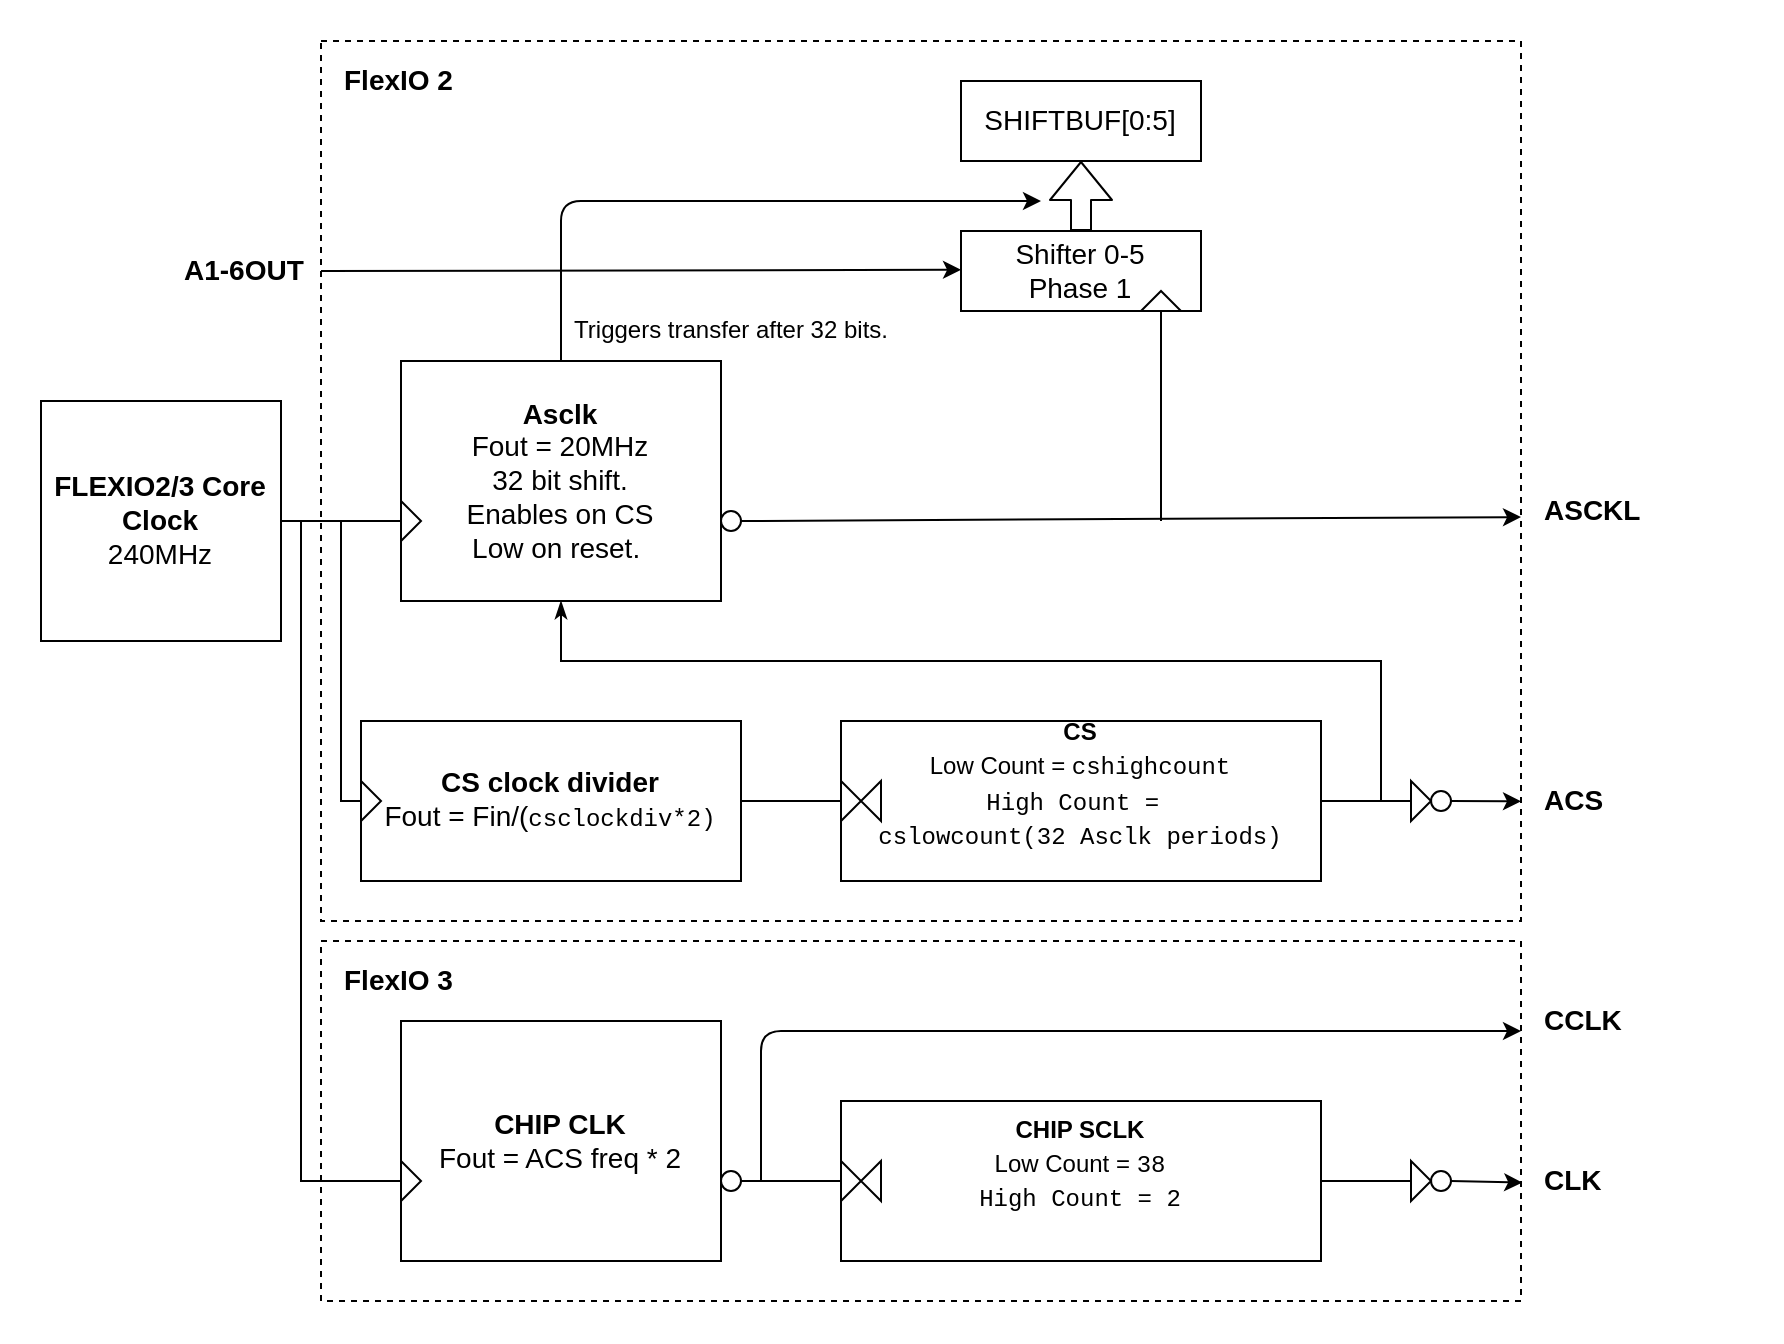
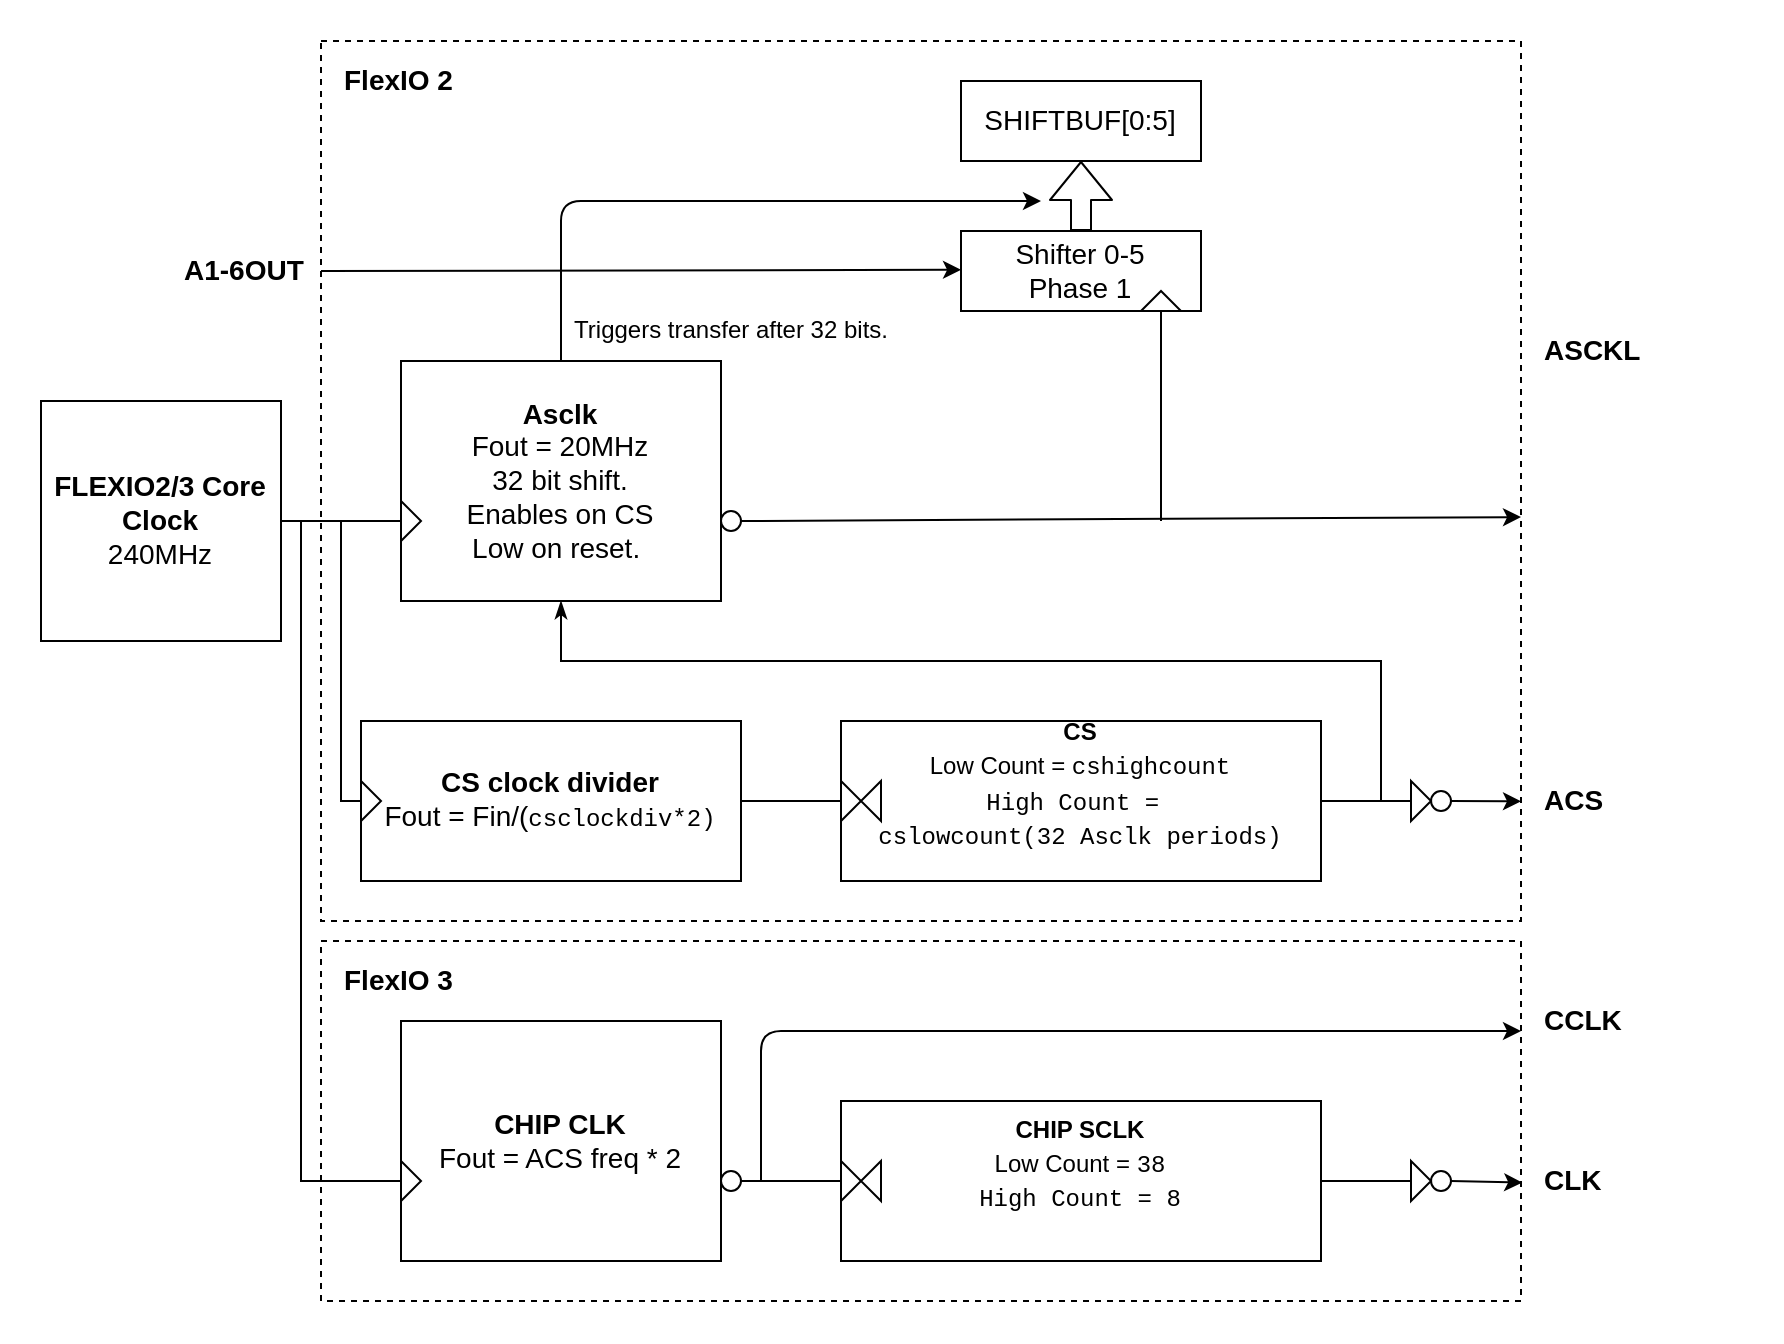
- <mxCell id="13" value="ASCKL" style="text;html=1;strokeColor=none;fillColor=none;align=left;verticalAlign=middle;whiteSpace=wrap;rounded=0;fontStyle=1;fontSize=14;" parent="1" vertex="1"><mxGeometry x="770" y="245" width="100" height="20" as="geometry" /></mxCell>
+ <mxCell id="13" value="ASCKL" style="text;html=1;strokeColor=none;fillColor=none;align=left;verticalAlign=middle;whiteSpace=wrap;rounded=0;fontStyle=1;fontSize=14;" parent="1" vertex="1"><mxGeometry x="770" y="165" width="100" height="20" as="geometry" /></mxCell>
- <mxCell id="38" value="&lt;font style=&quot;font-size: 12px&quot;&gt;&lt;b&gt;CHIP SCLK&lt;br&gt;&lt;/b&gt;Low Count =&amp;nbsp;&lt;span style=&quot;background-color: rgb(255 , 255 , 255) ; font-family: &amp;#34;menlo&amp;#34; , &amp;#34;monaco&amp;#34; , &amp;#34;courier new&amp;#34; , monospace&quot;&gt;38&lt;br&gt;High Count = 2&lt;/span&gt;&lt;span style=&quot;background-color: rgb(255 , 255 , 255) ; font-family: &amp;#34;menlo&amp;#34; , &amp;#34;monaco&amp;#34; , &amp;#34;courier new&amp;#34; , monospace&quot;&gt;&lt;br&gt;&lt;/span&gt;&lt;/font&gt;&lt;span style=&quot;background-color: rgb(255 , 255 , 255) ; font-family: &amp;#34;menlo&amp;#34; , &amp;#34;monaco&amp;#34; , &amp;#34;courier new&amp;#34; , monospace ; font-size: 12px&quot;&gt;&lt;br&gt;&lt;/span&gt;" style="rounded=0;whiteSpace=wrap;html=1;fontSize=14;fillColor=none;" vertex="1" parent="1"><mxGeometry x="420" y="550" width="240" height="80" as="geometry" /></mxCell>
+ <mxCell id="38" value="&lt;font style=&quot;font-size: 12px&quot;&gt;&lt;b&gt;CHIP SCLK&lt;br&gt;&lt;/b&gt;Low Count =&amp;nbsp;&lt;span style=&quot;background-color: rgb(255 , 255 , 255) ; font-family: &amp;#34;menlo&amp;#34; , &amp;#34;monaco&amp;#34; , &amp;#34;courier new&amp;#34; , monospace&quot;&gt;38&lt;br&gt;High Count = 8&lt;/span&gt;&lt;span style=&quot;background-color: rgb(255 , 255 , 255) ; font-family: &amp;#34;menlo&amp;#34; , &amp;#34;monaco&amp;#34; , &amp;#34;courier new&amp;#34; , monospace&quot;&gt;&lt;br&gt;&lt;/span&gt;&lt;/font&gt;&lt;span style=&quot;background-color: rgb(255 , 255 , 255) ; font-family: &amp;#34;menlo&amp;#34; , &amp;#34;monaco&amp;#34; , &amp;#34;courier new&amp;#34; , monospace ; font-size: 12px&quot;&gt;&lt;br&gt;&lt;/span&gt;" style="rounded=0;whiteSpace=wrap;html=1;fontSize=14;fillColor=none;" vertex="1" parent="1"><mxGeometry x="420" y="550" width="240" height="80" as="geometry" /></mxCell>
